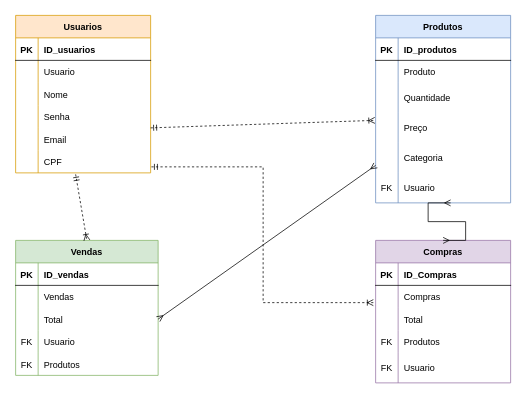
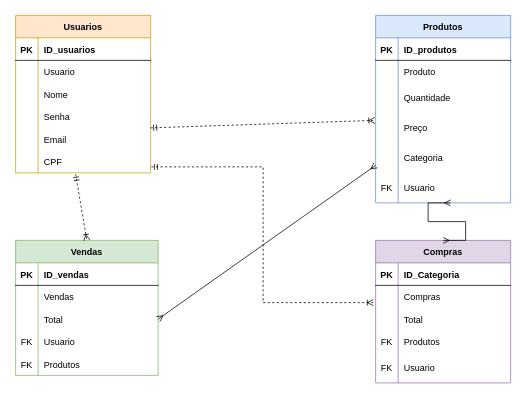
- <mxCell id="61" value="ID_Compras" style="shape=partialRectangle;connectable=0;fillColor=none;top=0;left=0;bottom=0;right=0;align=left;spacingLeft=6;fontStyle=1;overflow=hidden;" parent="59" vertex="1"><mxGeometry x="30" width="150" height="30" as="geometry"><mxRectangle width="150" height="30" as="alternateBounds" /></mxGeometry></mxCell>
+ <mxCell id="61" value="ID_Categoria" style="shape=partialRectangle;connectable=0;fillColor=none;top=0;left=0;bottom=0;right=0;align=left;spacingLeft=6;fontStyle=1;overflow=hidden;" parent="59" vertex="1"><mxGeometry x="30" width="150" height="30" as="geometry"><mxRectangle width="150" height="30" as="alternateBounds" /></mxGeometry></mxCell>
